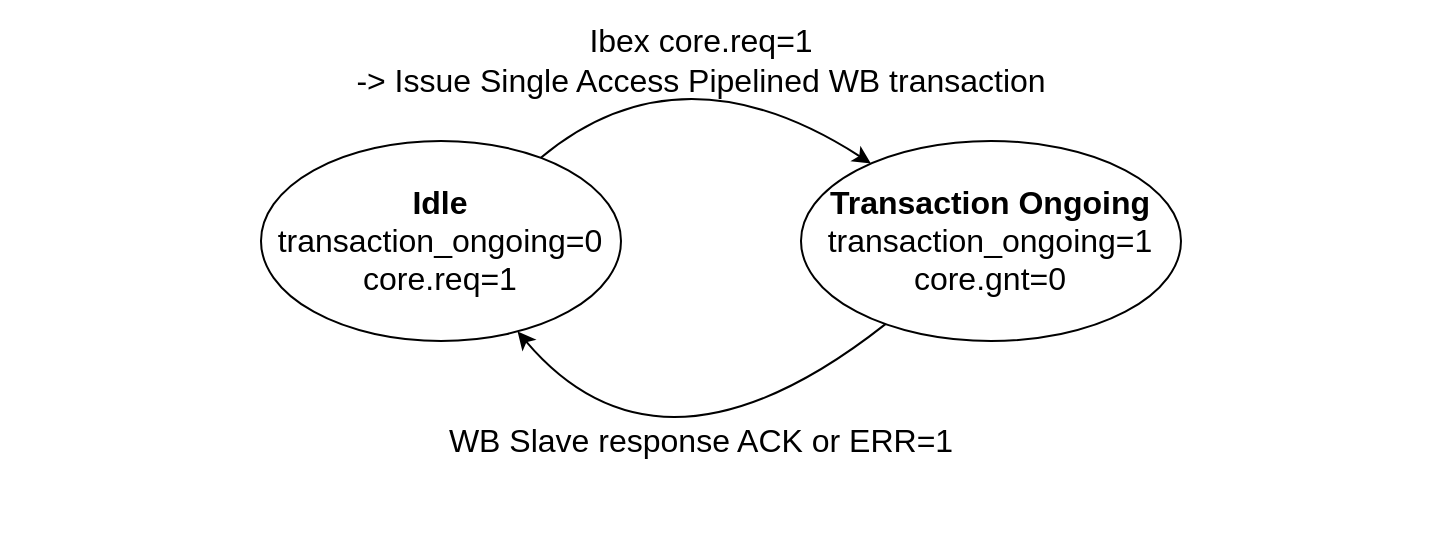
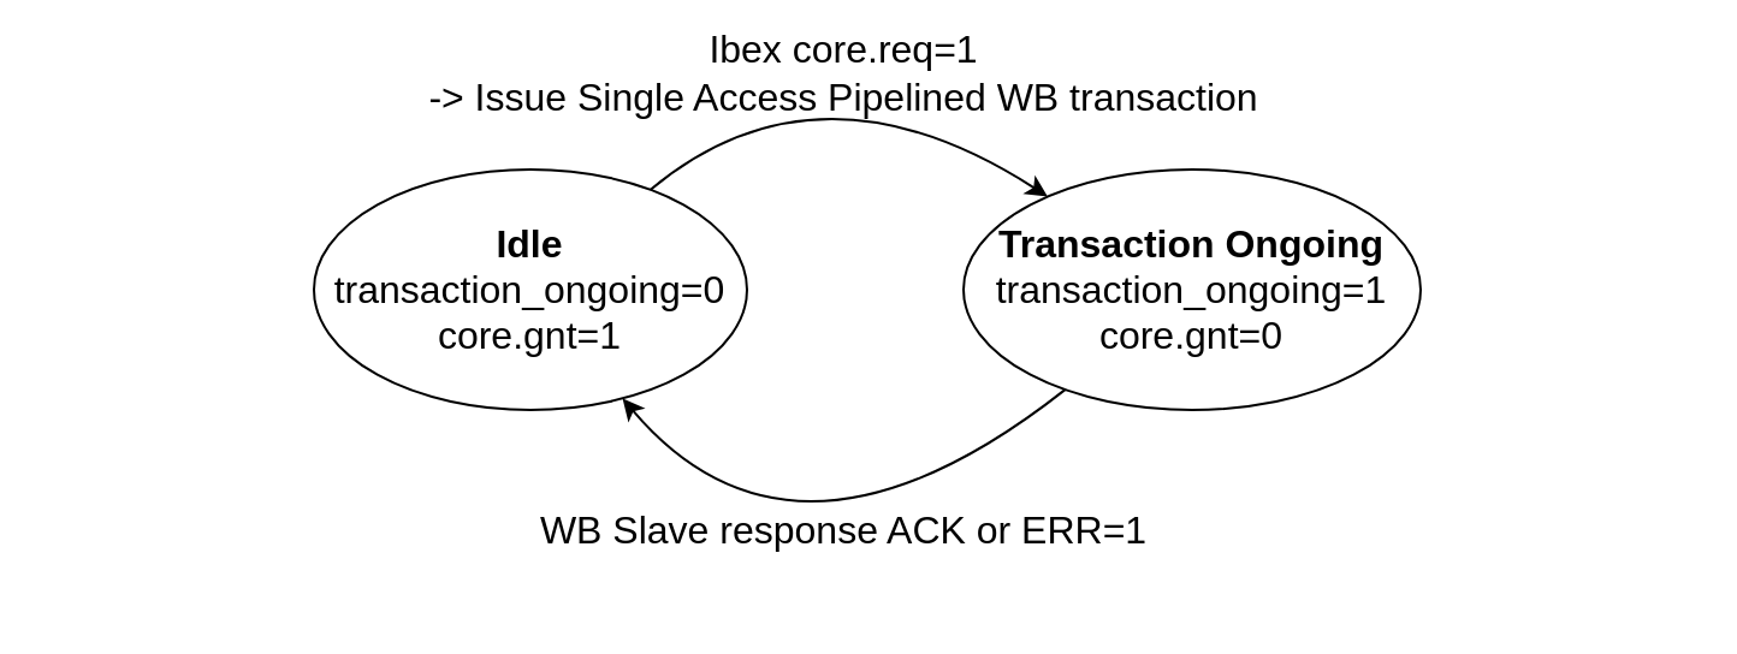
- <mxCell id="3" value="&lt;b&gt;Idle&lt;br&gt;&lt;/b&gt;transaction_ongoing=0&lt;br&gt;core.req=1" style="ellipse;whiteSpace=wrap;html=1;fontSize=16;" parent="1" vertex="1"><mxGeometry x="130" y="70" width="180" height="100" as="geometry" /></mxCell>
+ <mxCell id="3" value="&lt;b&gt;Idle&lt;br&gt;&lt;/b&gt;transaction_ongoing=0&lt;br&gt;core.gnt=1" style="ellipse;whiteSpace=wrap;html=1;fontSize=16;" parent="1" vertex="1"><mxGeometry x="130" y="70" width="180" height="100" as="geometry" /></mxCell>
